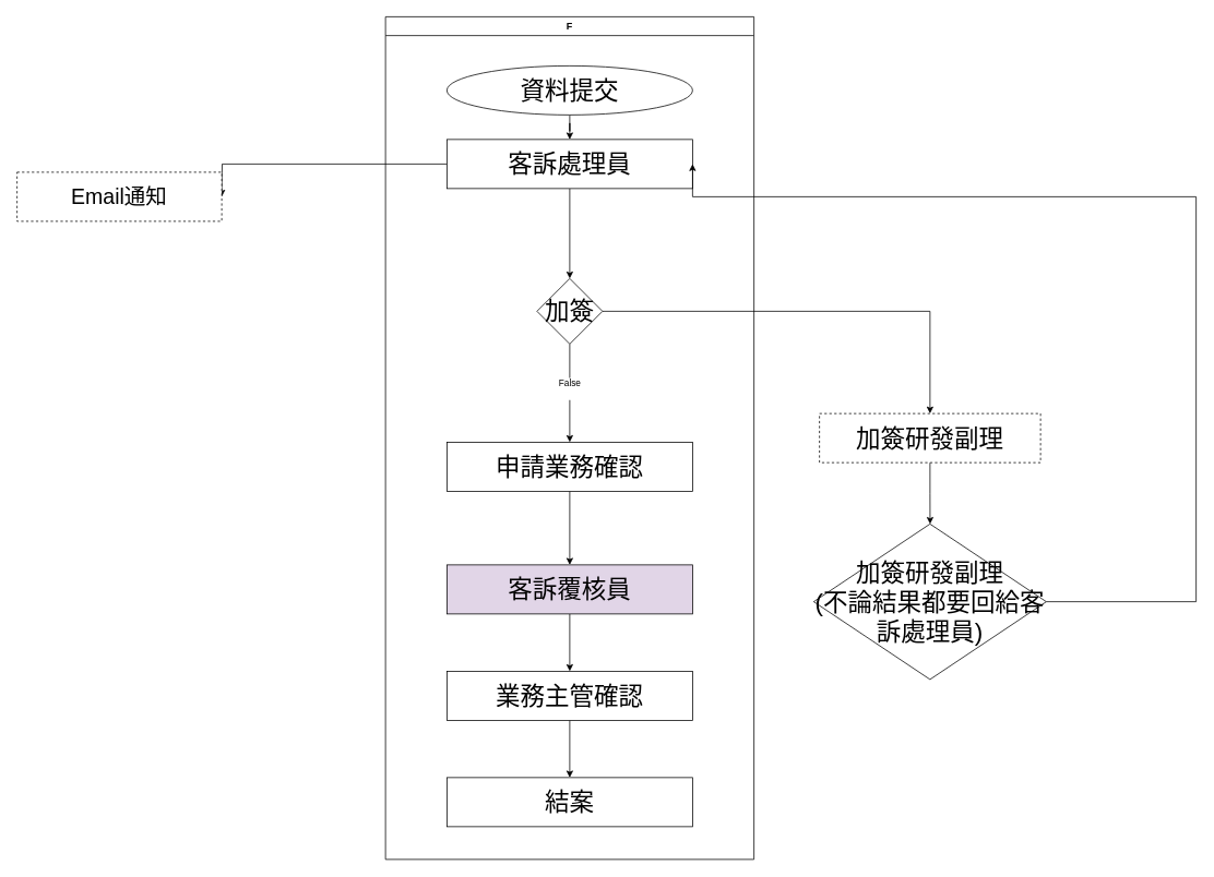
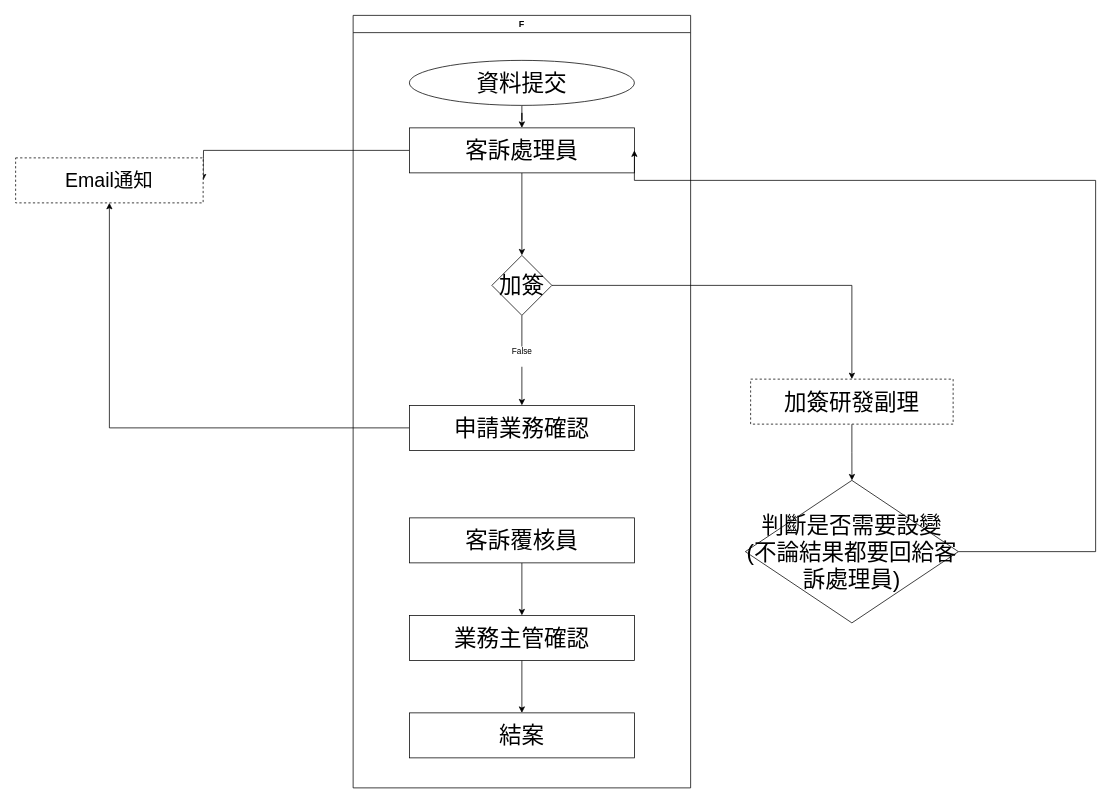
- <mxCell id="11" value="" style="edgeStyle=orthogonalEdgeStyle;rounded=0;orthogonalLoop=1;jettySize=auto;html=1;" parent="2" source="12" target="14" edge="1"><mxGeometry relative="1" as="geometry" /></mxCell>
+ <mxCell id="11" value="" style="edgeStyle=orthogonalEdgeStyle;rounded=0;orthogonalLoop=1;jettySize=auto;html=1;" parent="2" source="12" target="23" edge="1"><mxGeometry relative="1" as="geometry" /></mxCell>
- <mxCell id="14" value="客訴覆核員" style="rounded=0;whiteSpace=wrap;html=1;fontSize=30;fillColor=#e1d5e7;" parent="2" vertex="1"><mxGeometry x="75" y="670" width="300" height="60" as="geometry" /></mxCell>
+ <mxCell id="14" value="客訴覆核員" style="rounded=0;whiteSpace=wrap;html=1;fontSize=30;" parent="2" vertex="1"><mxGeometry x="75" y="670" width="300" height="60" as="geometry" /></mxCell>
- <mxCell id="21" value="加簽研發副理&lt;div&gt;(不論結果都要回給客訴處理員)&lt;/div&gt;" style="rhombus;whiteSpace=wrap;html=1;fontSize=30;" parent="1" vertex="1"><mxGeometry x="992.97" y="640" width="284.07" height="190" as="geometry" /></mxCell>
+ <mxCell id="21" value="判斷是否需要設變&lt;div&gt;(不論結果都要回給客訴處理員)&lt;/div&gt;" style="rhombus;whiteSpace=wrap;html=1;fontSize=30;" parent="1" vertex="1"><mxGeometry x="992.97" y="640" width="284.07" height="190" as="geometry" /></mxCell>
